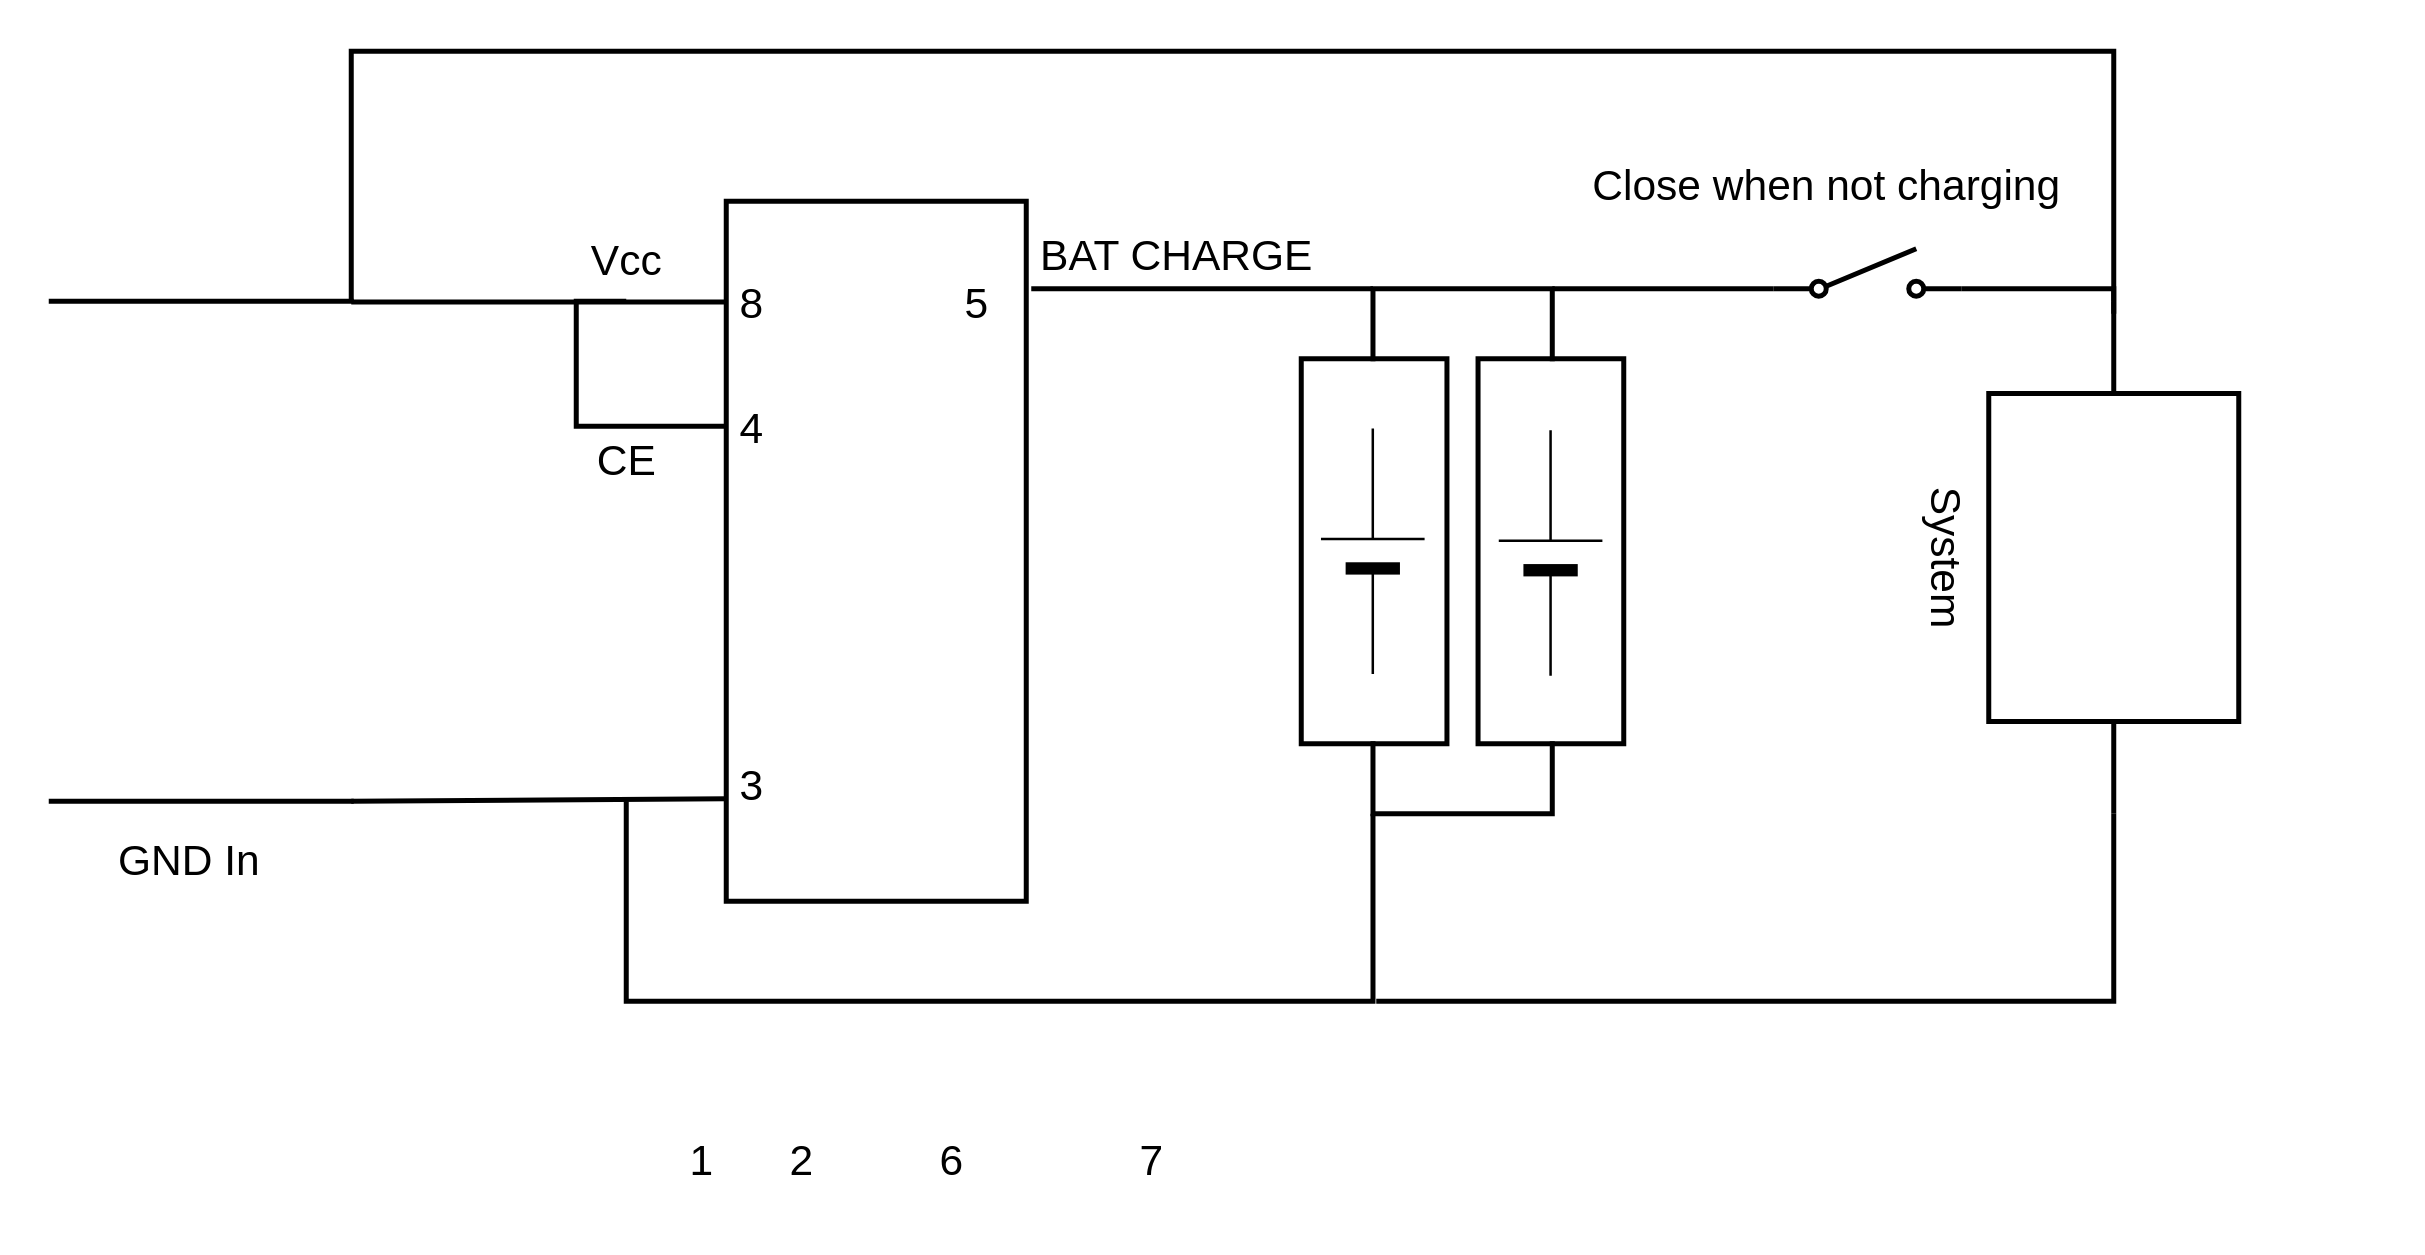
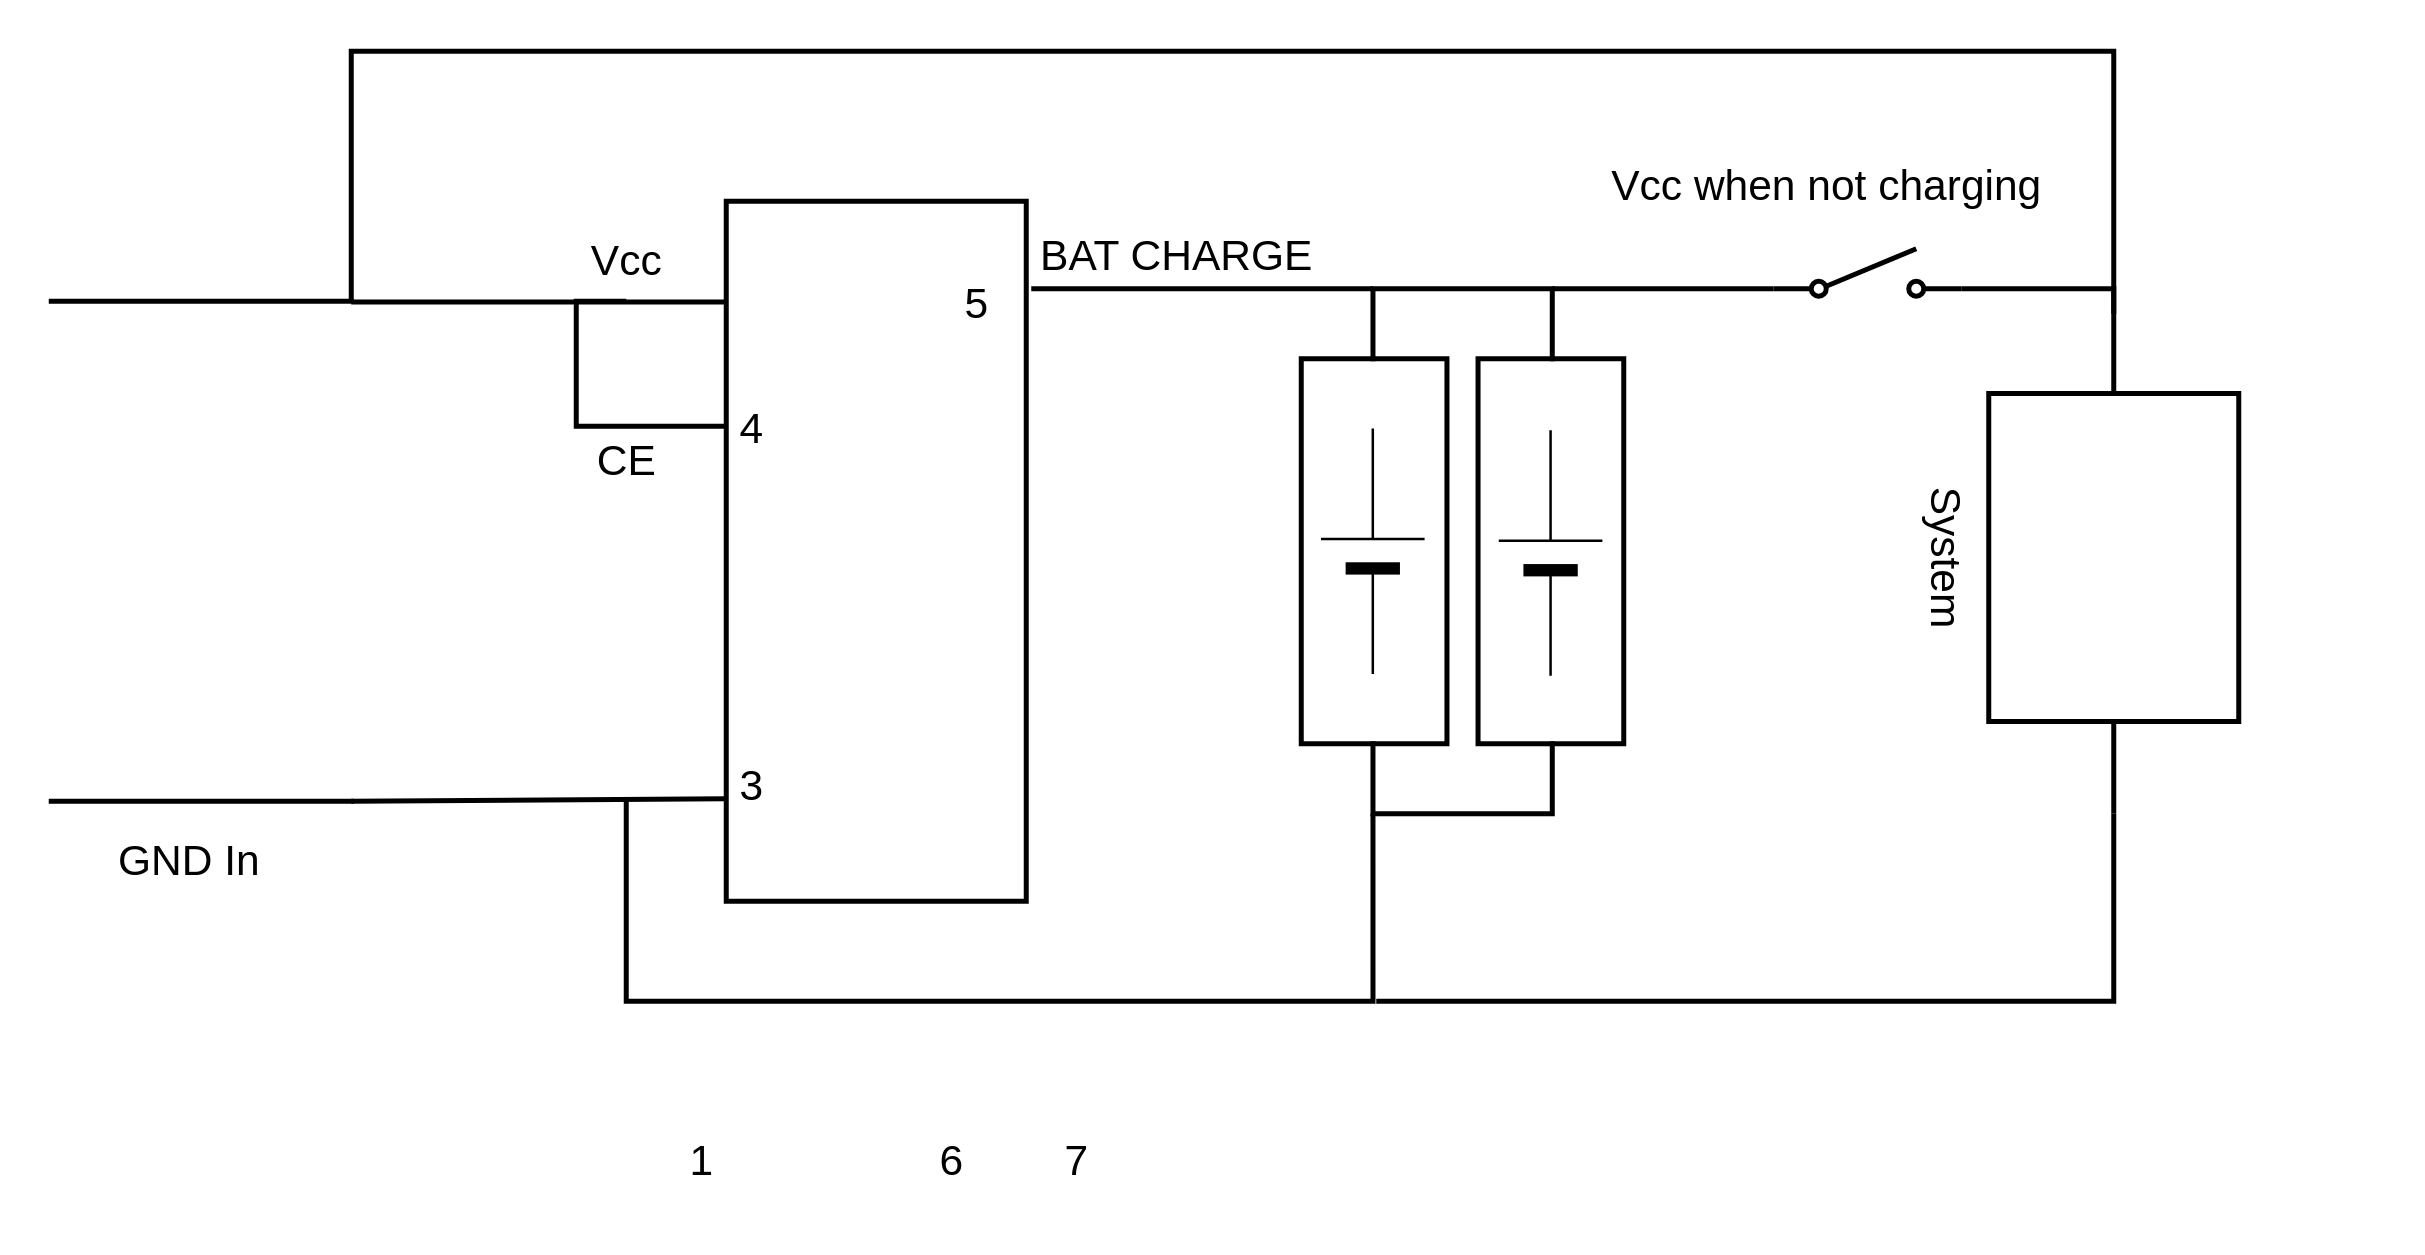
- <mxCell id="40" value="Close when not charging" style="text;html=1;align=center;verticalAlign=middle;resizable=0;points=[];autosize=1;strokeColor=none;fillColor=none;fontSize=17;" vertex="1" parent="1"><mxGeometry x="630" y="60" width="200" height="30" as="geometry" /></mxCell>
+ <mxCell id="40" value="Vcc when not charging" style="text;html=1;align=center;verticalAlign=middle;resizable=0;points=[];autosize=1;strokeColor=none;fillColor=none;fontSize=17;" vertex="1" parent="1"><mxGeometry x="630" y="60" width="200" height="30" as="geometry" /></mxCell>
- <mxCell id="10" value="8" style="text;html=1;align=center;verticalAlign=middle;resizable=0;points=[];autosize=1;strokeColor=none;fillColor=none;fontSize=17;" vertex="1" parent="1"><mxGeometry x="290" y="107" width="20" height="30" as="geometry" /></mxCell>
- <mxCell id="14" value="2" style="text;html=1;align=center;verticalAlign=middle;resizable=0;points=[];autosize=1;strokeColor=none;fillColor=none;fontSize=17;" vertex="1" parent="1"><mxGeometry x="310" y="450" width="20" height="30" as="geometry" /></mxCell>
- <mxCell id="17" value="7" style="text;html=1;align=center;verticalAlign=middle;resizable=0;points=[];autosize=1;strokeColor=none;fillColor=none;fontSize=17;" vertex="1" parent="1"><mxGeometry x="450" y="450" width="20" height="30" as="geometry" /></mxCell>
+ <mxCell id="17" value="7" style="text;html=1;align=center;verticalAlign=middle;resizable=0;points=[];autosize=1;strokeColor=none;fillColor=none;fontSize=17;" vertex="1" parent="1"><mxGeometry x="420" y="450" width="20" height="30" as="geometry" /></mxCell>
